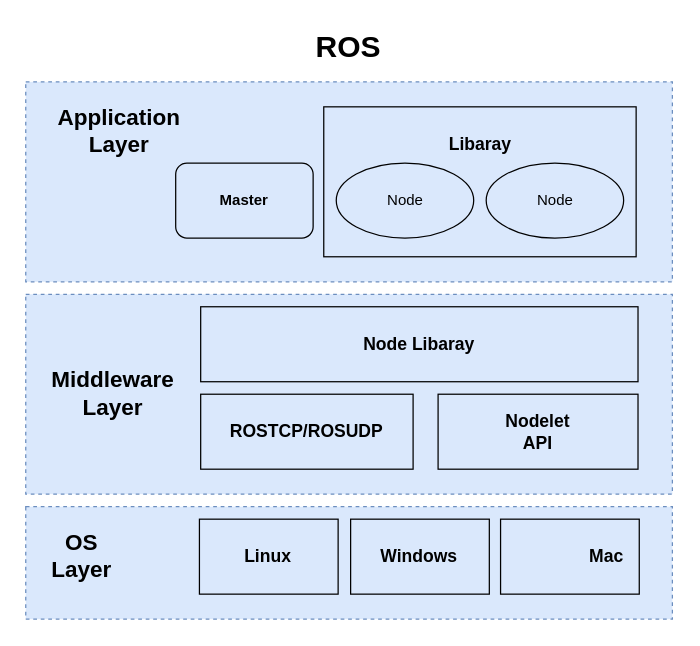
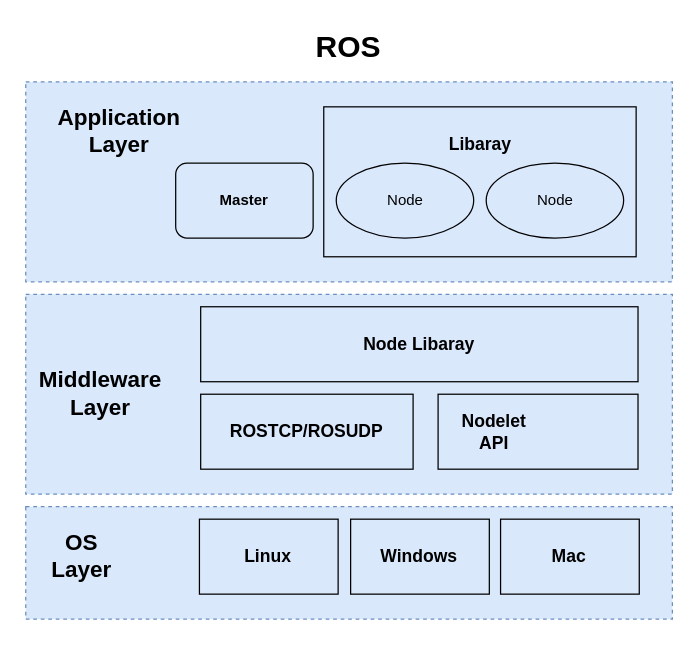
- <mxCell id="13" value="&lt;h2&gt;Middleware Layer&lt;/h2&gt;" style="text;html=1;strokeColor=none;fillColor=none;align=center;verticalAlign=middle;whiteSpace=wrap;rounded=0;" vertex="1" parent="11"><mxGeometry x="10" y="65" width="120" height="30" as="geometry" /></mxCell>
+ <mxCell id="13" value="&lt;h2&gt;Middleware Layer&lt;/h2&gt;" style="text;html=1;strokeColor=none;fillColor=none;align=center;verticalAlign=middle;whiteSpace=wrap;rounded=0;" vertex="1" parent="11"><mxGeometry y="65" width="120" height="30" as="geometry" /></mxCell>
- <mxCell id="22" value="&lt;h3&gt;Nodelet API&lt;/h3&gt;" style="text;html=1;strokeColor=none;fillColor=none;align=center;verticalAlign=middle;whiteSpace=wrap;rounded=0;" vertex="1" parent="20"><mxGeometry x="48" y="15" width="64" height="30" as="geometry" /></mxCell>
+ <mxCell id="22" value="&lt;h3&gt;Nodelet API&lt;/h3&gt;" style="text;html=1;strokeColor=none;fillColor=none;align=center;verticalAlign=middle;whiteSpace=wrap;rounded=0;" vertex="1" parent="20"><mxGeometry x="13" y="15" width="64" height="30" as="geometry" /></mxCell>
- <mxCell id="33" value="&lt;h3&gt;Mac&lt;/h3&gt;" style="text;html=1;strokeColor=none;fillColor=none;align=center;verticalAlign=middle;whiteSpace=wrap;rounded=0;" vertex="1" parent="31"><mxGeometry x="63.3" y="15" width="44.4" height="30" as="geometry" /></mxCell>
+ <mxCell id="33" value="&lt;h3&gt;Mac&lt;/h3&gt;" style="text;html=1;strokeColor=none;fillColor=none;align=center;verticalAlign=middle;whiteSpace=wrap;rounded=0;" vertex="1" parent="31"><mxGeometry x="33.3" y="15" width="44.4" height="30" as="geometry" /></mxCell>
